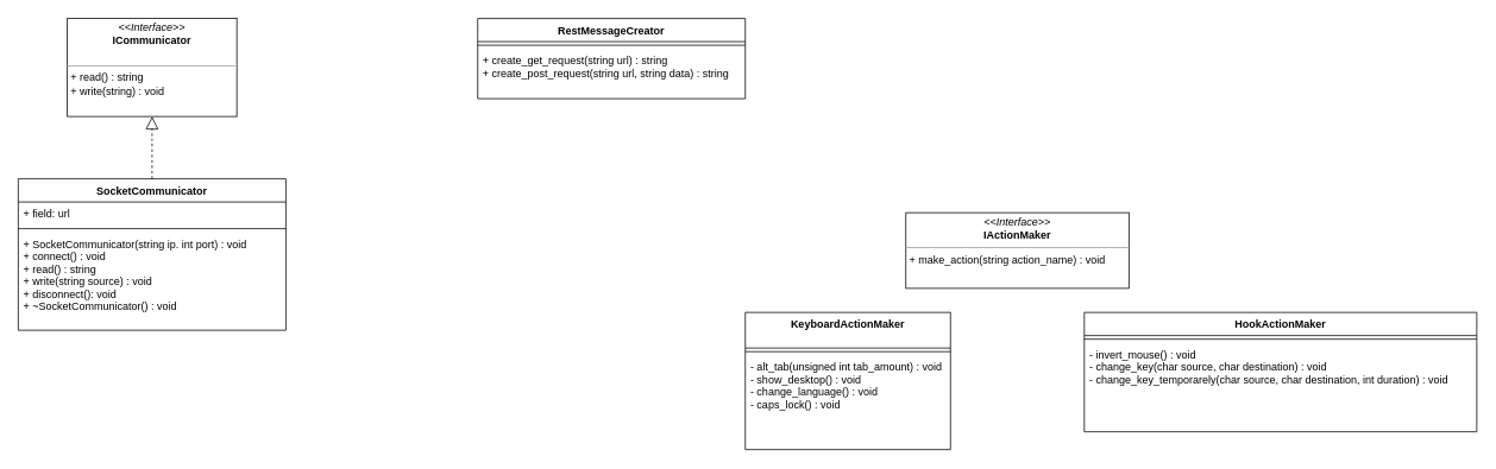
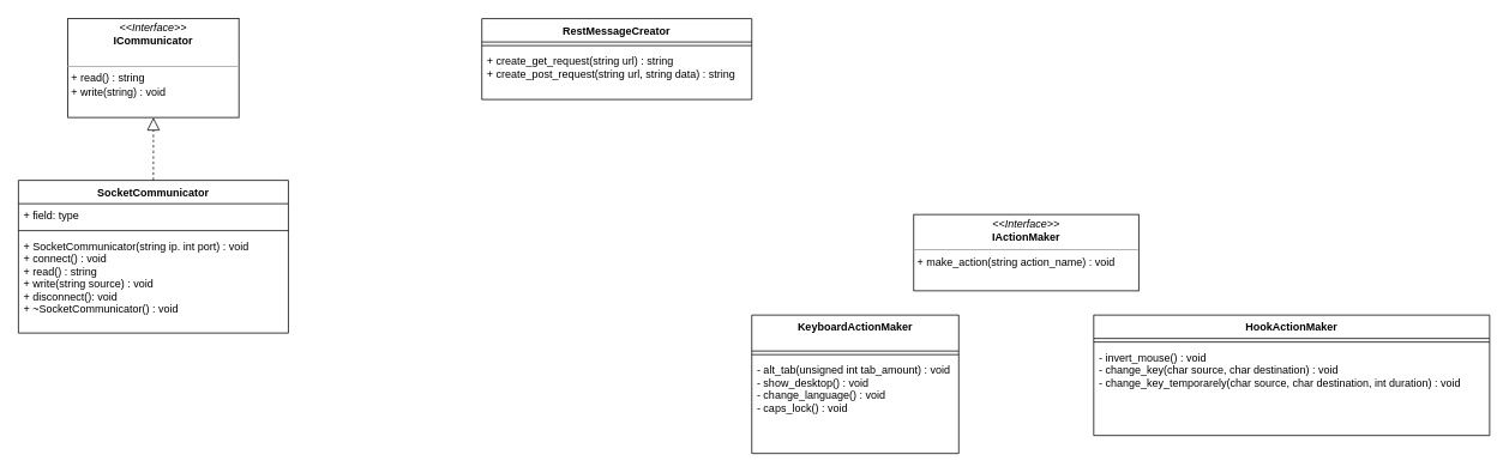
- <mxCell id="4" value="+ field: url" style="text;strokeColor=none;fillColor=none;align=left;verticalAlign=top;spacingLeft=4;spacingRight=4;overflow=hidden;rotatable=0;points=[[0,0.5],[1,0.5]];portConstraint=eastwest;" vertex="1" parent="3"><mxGeometry y="26" width="300" height="26" as="geometry" /></mxCell>
+ <mxCell id="4" value="+ field: type" style="text;strokeColor=none;fillColor=none;align=left;verticalAlign=top;spacingLeft=4;spacingRight=4;overflow=hidden;rotatable=0;points=[[0,0.5],[1,0.5]];portConstraint=eastwest;" vertex="1" parent="3"><mxGeometry y="26" width="300" height="26" as="geometry" /></mxCell>
